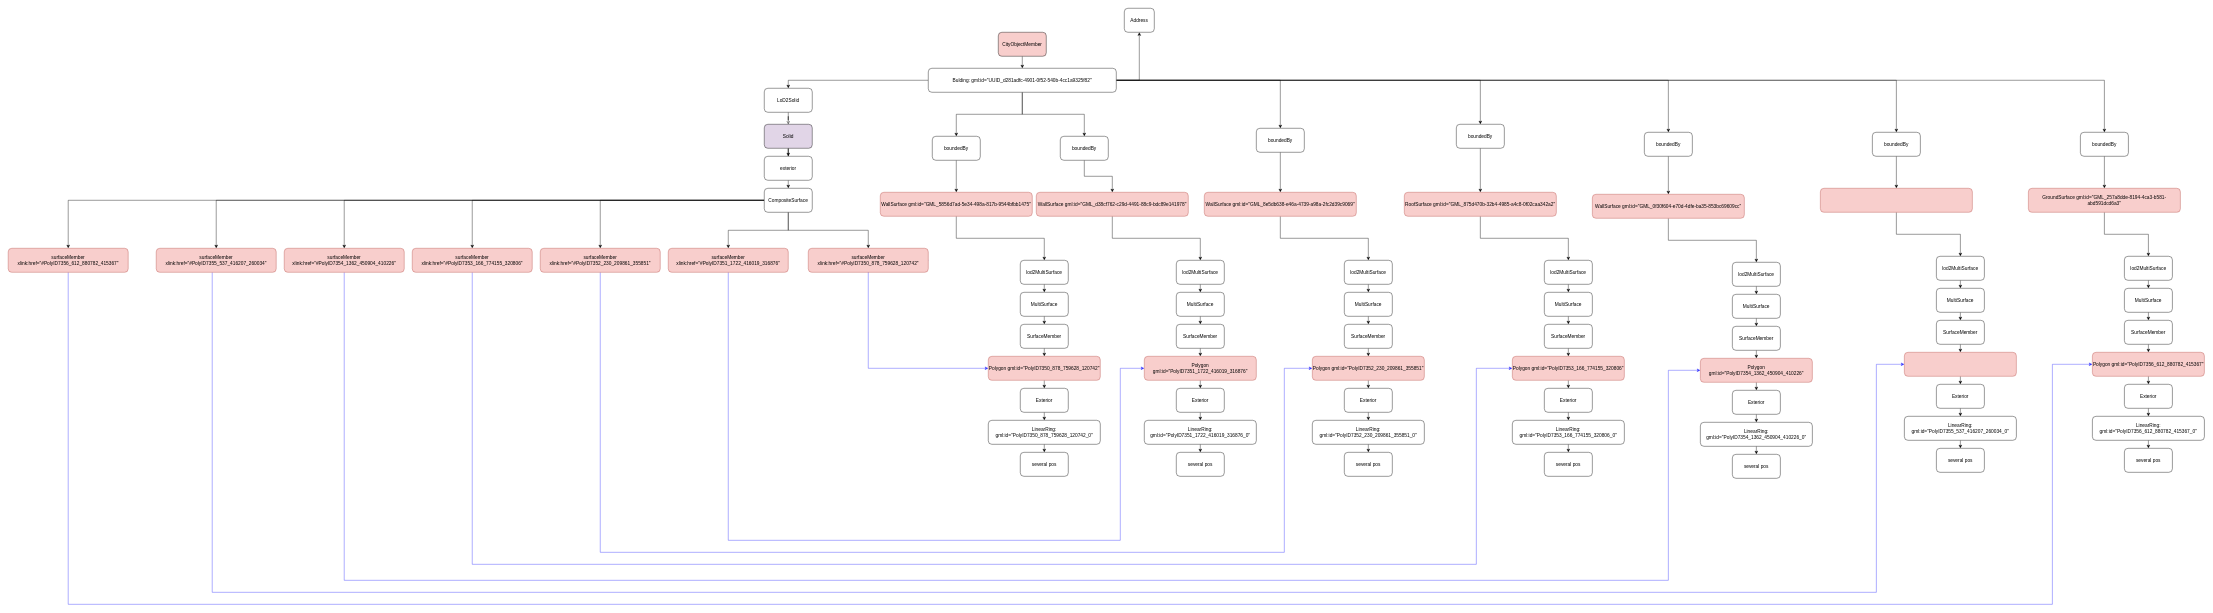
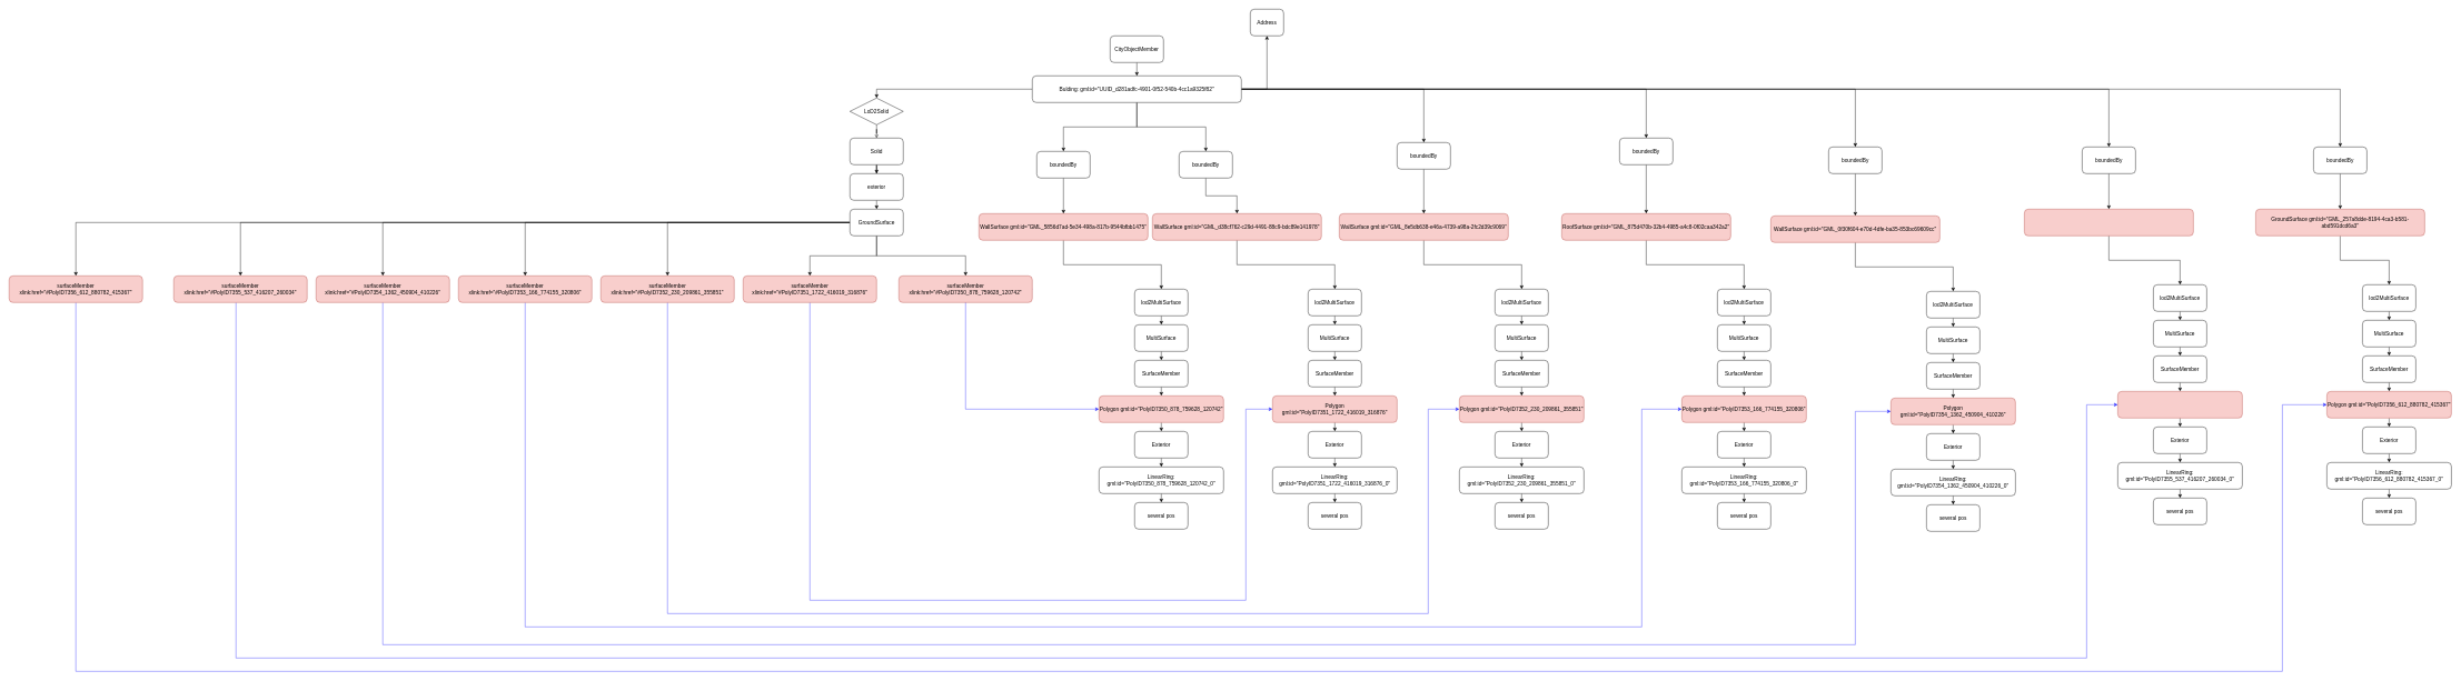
- <mxCell id="3" value="CityObjectMember" style="rounded=1;whiteSpace=wrap;html=1;fillColor=#f8cecc;" vertex="1" parent="1"><mxGeometry x="2495" y="80" width="120" height="60" as="geometry" /></mxCell>
+ <mxCell id="3" value="CityObjectMember" style="rounded=1;whiteSpace=wrap;html=1;" vertex="1" parent="1"><mxGeometry x="2495" y="80" width="120" height="60" as="geometry" /></mxCell>
- <mxCell id="15" value="LoD2Solid" style="rounded=1;whiteSpace=wrap;html=1;" vertex="1" parent="1"><mxGeometry x="1910" y="220" width="120" height="60" as="geometry" /></mxCell>
+ <mxCell id="15" value="LoD2Solid" style="rhombus;whiteSpace=wrap;html=1;" vertex="1" parent="1"><mxGeometry x="1910" y="220" width="120" height="60" as="geometry" /></mxCell>
- <mxCell id="17" value="Solid" style="rounded=1;whiteSpace=wrap;html=1;fillColor=#e1d5e7;" vertex="1" parent="1"><mxGeometry x="1910" y="310" width="120" height="60" as="geometry" /></mxCell>
+ <mxCell id="17" value="Solid" style="rounded=1;whiteSpace=wrap;html=1;" vertex="1" parent="1"><mxGeometry x="1910" y="310" width="120" height="60" as="geometry" /></mxCell>
- <mxCell id="27" value="CompositeSurface" style="rounded=1;whiteSpace=wrap;html=1;" vertex="1" parent="1"><mxGeometry x="1910" y="470" width="120" height="60" as="geometry" /></mxCell>
+ <mxCell id="27" value="GroundSurface" style="rounded=1;whiteSpace=wrap;html=1;" vertex="1" parent="1"><mxGeometry x="1910" y="470" width="120" height="60" as="geometry" /></mxCell>
